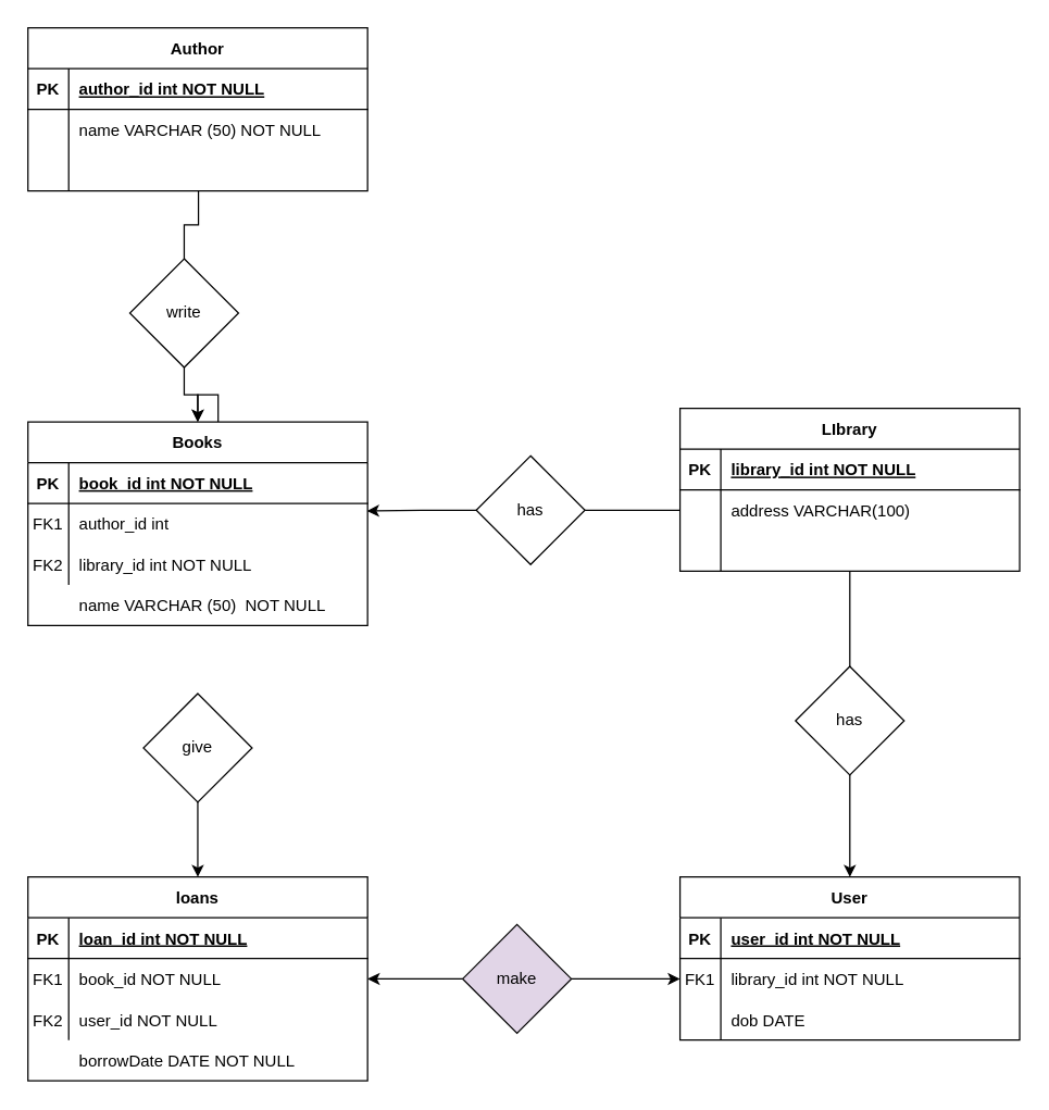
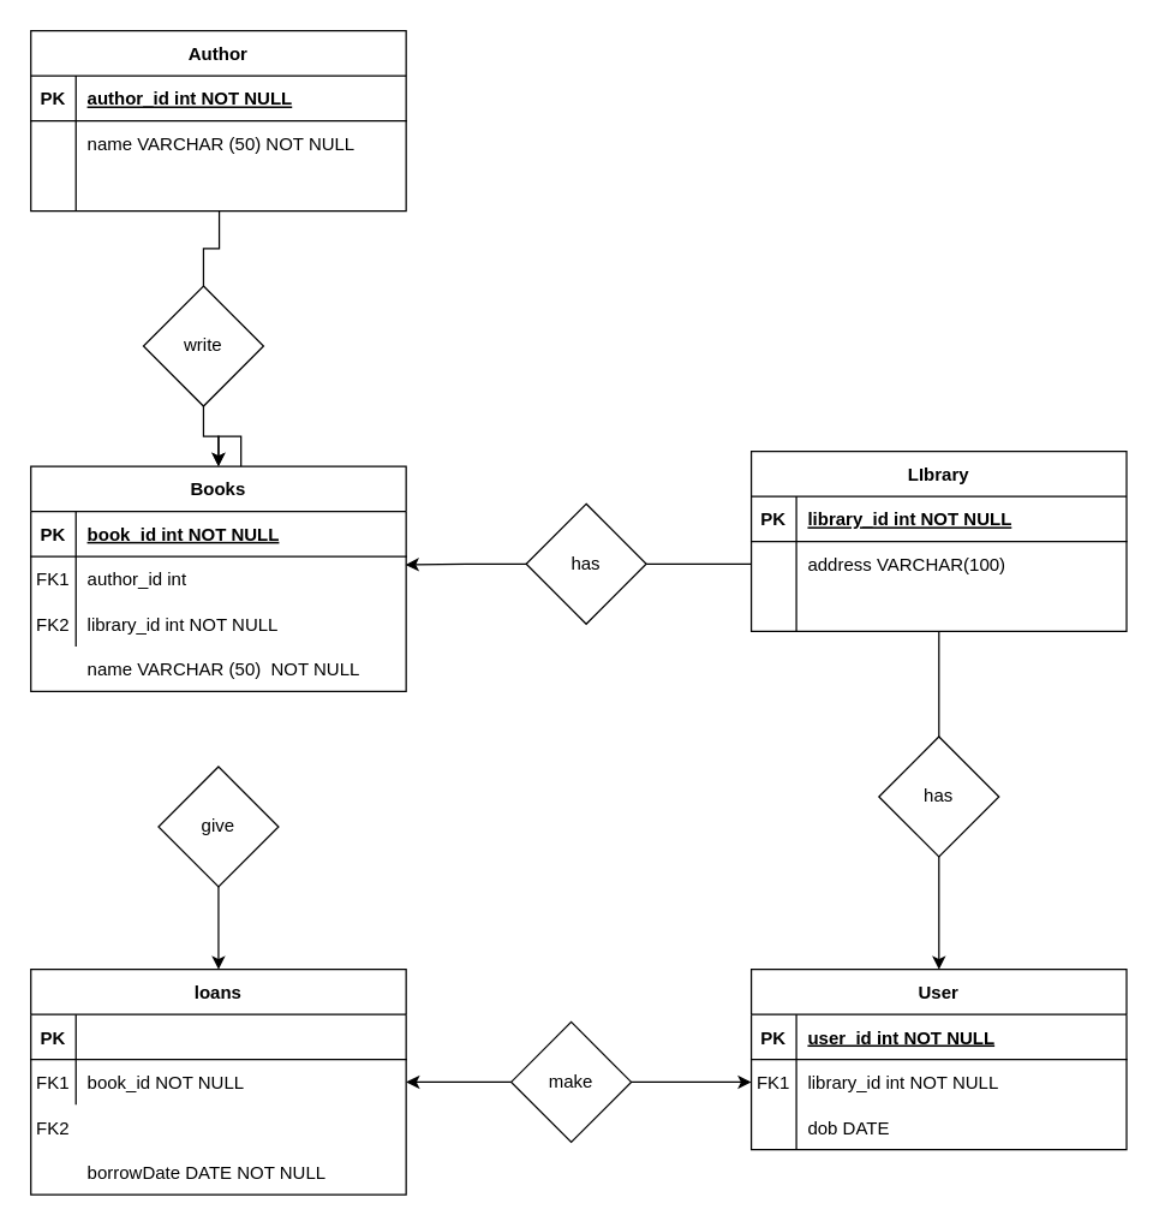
- <mxCell id="60" value="loan_id int NOT NULL" style="shape=partialRectangle;overflow=hidden;connectable=0;fillColor=none;top=0;left=0;bottom=0;right=0;align=left;spacingLeft=6;fontStyle=5;" vertex="1" parent="58"><mxGeometry x="30" width="220" height="30" as="geometry" /></mxCell>
- <mxCell id="68" value="&lt;span style=&quot;font-weight: 400&quot;&gt;make&lt;/span&gt;" style="rhombus;whiteSpace=wrap;html=1;fontStyle=1;startSize=30;fillColor=#e1d5e7;" vertex="1" parent="1"><mxGeometry x="340" y="680" width="80" height="80" as="geometry" /></mxCell>
+ <mxCell id="68" value="&lt;span style=&quot;font-weight: 400&quot;&gt;make&lt;/span&gt;" style="rhombus;whiteSpace=wrap;html=1;fontStyle=1;startSize=30;" vertex="1" parent="1"><mxGeometry x="340" y="680" width="80" height="80" as="geometry" /></mxCell>
- <mxCell id="66" value="user_id NOT NULL" style="shape=partialRectangle;overflow=hidden;connectable=0;fillColor=none;top=0;left=0;bottom=0;right=0;align=left;spacingLeft=6;" vertex="1" parent="64"><mxGeometry x="30" width="220" height="30" as="geometry" /></mxCell>
